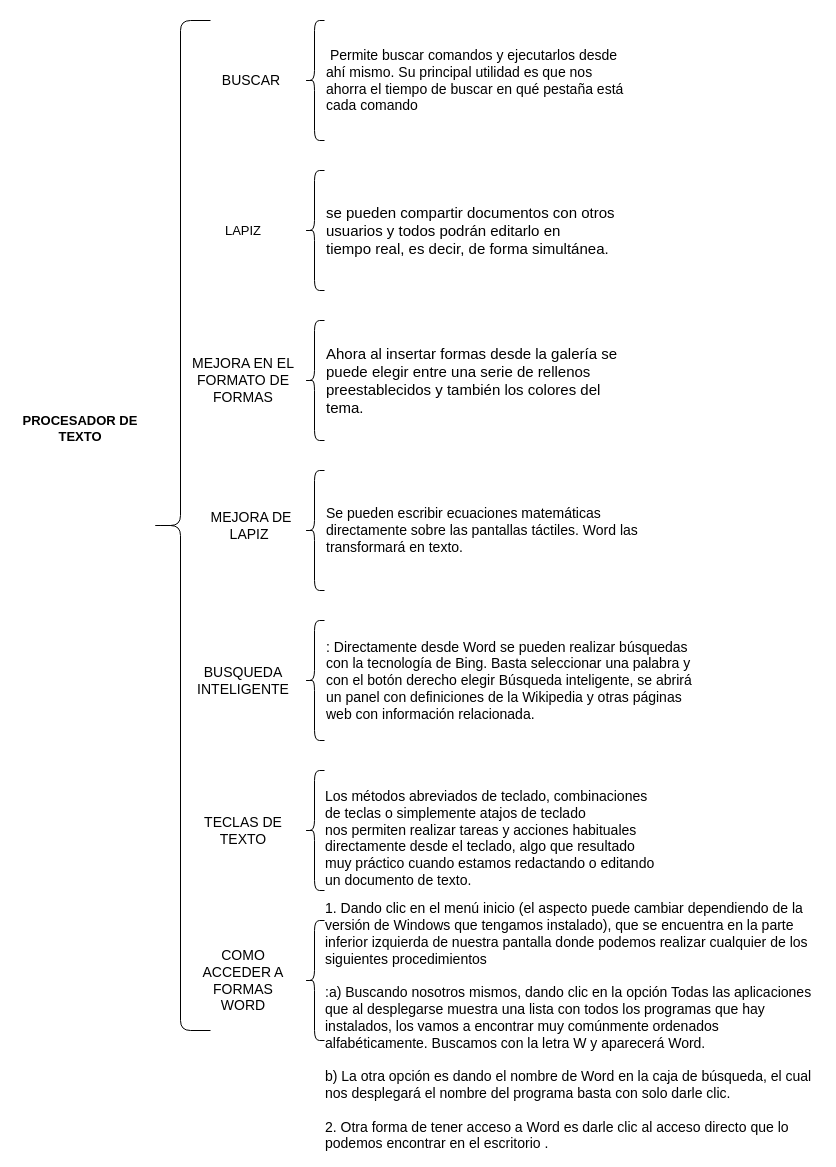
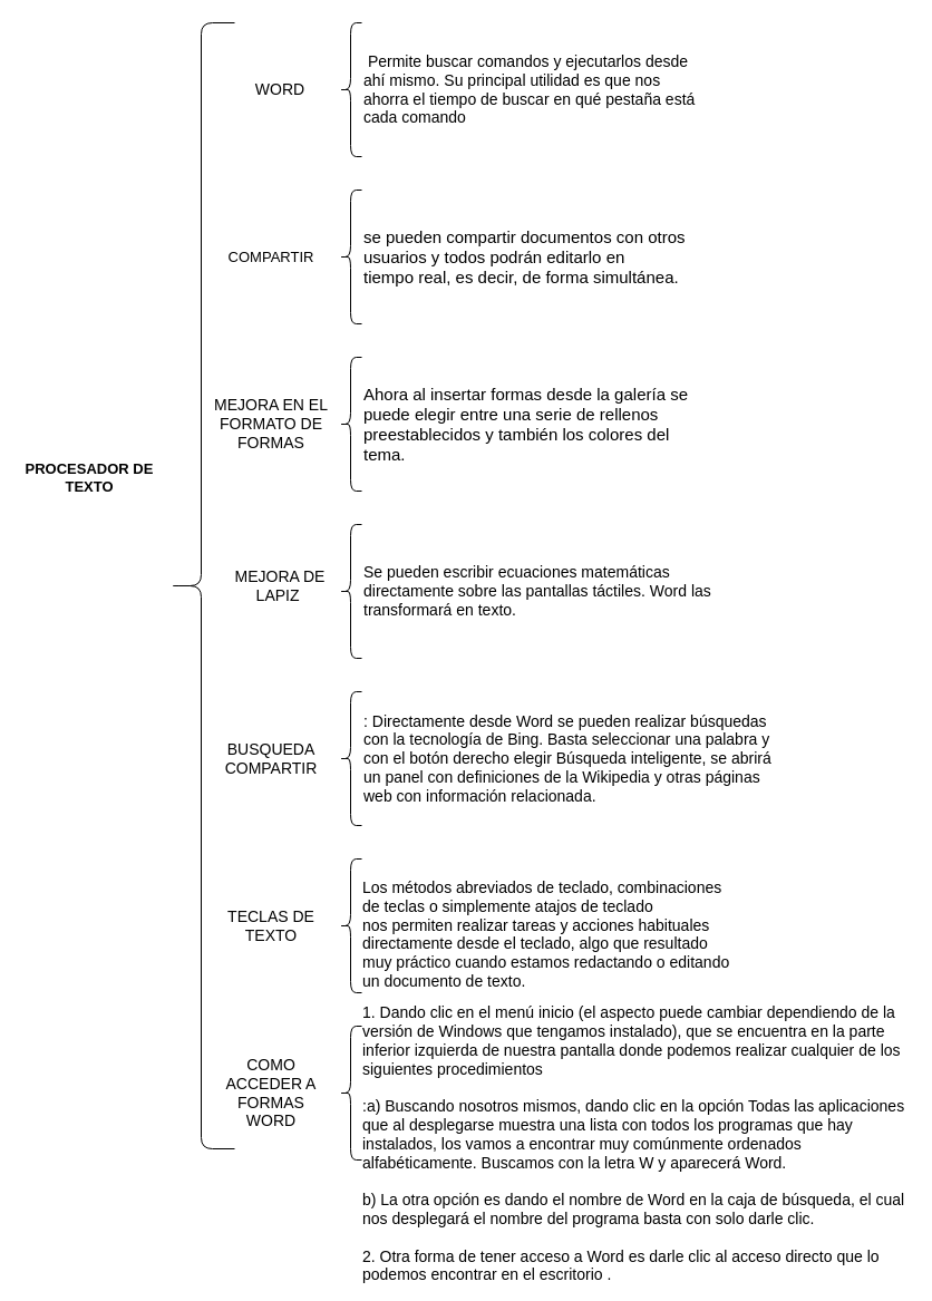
- <mxCell id="12" value="&lt;font style=&quot;font-size: 14px&quot;&gt;BUSCAR&lt;/font&gt;" style="rounded=0;whiteSpace=wrap;html=1;fillColor=none;strokeColor=none;" vertex="1" parent="1"><mxGeometry x="198" y="60" width="106" height="40" as="geometry" /></mxCell>
+ <mxCell id="12" value="&lt;font style=&quot;font-size: 14px&quot;&gt;WORD&lt;/font&gt;" style="rounded=0;whiteSpace=wrap;html=1;fillColor=none;strokeColor=none;" vertex="1" parent="1"><mxGeometry x="198" y="60" width="106" height="40" as="geometry" /></mxCell>
- <mxCell id="18" value="&lt;font style=&quot;font-size: 13px&quot;&gt;LAPIZ&lt;/font&gt;" style="rounded=0;whiteSpace=wrap;html=1;fillColor=none;strokeColor=none;" vertex="1" parent="1"><mxGeometry x="190" y="210" width="106" height="40" as="geometry" /></mxCell>
+ <mxCell id="18" value="&lt;font style=&quot;font-size: 13px&quot;&gt;COMPARTIR&lt;/font&gt;" style="rounded=0;whiteSpace=wrap;html=1;fillColor=none;strokeColor=none;" vertex="1" parent="1"><mxGeometry x="190" y="210" width="106" height="40" as="geometry" /></mxCell>
- <mxCell id="15" value="&lt;font style=&quot;font-size: 14px&quot;&gt;BUSQUEDA INTELIGENTE&lt;/font&gt;" style="rounded=0;whiteSpace=wrap;html=1;strokeColor=none;fillColor=none;" vertex="1" parent="1"><mxGeometry x="190" y="660" width="106" height="40" as="geometry" /></mxCell>
+ <mxCell id="15" value="&lt;font style=&quot;font-size: 14px&quot;&gt;BUSQUEDA COMPARTIR&lt;/font&gt;" style="rounded=0;whiteSpace=wrap;html=1;strokeColor=none;fillColor=none;" vertex="1" parent="1"><mxGeometry x="190" y="660" width="106" height="40" as="geometry" /></mxCell>
